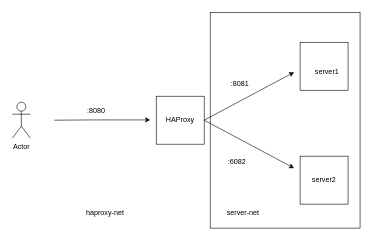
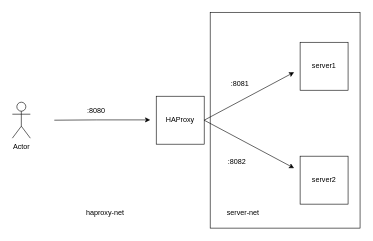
- <mxCell id="11" value="server1" style="text;html=1;strokeColor=none;fillColor=none;align=center;verticalAlign=middle;whiteSpace=wrap;rounded=0;" vertex="1" parent="1"><mxGeometry x="515" y="105" width="60" height="30" as="geometry" /></mxCell>
+ <mxCell id="11" value="server1" style="text;html=1;strokeColor=none;fillColor=none;align=center;verticalAlign=middle;whiteSpace=wrap;rounded=0;" vertex="1" parent="1"><mxGeometry x="510" y="95" width="60" height="30" as="geometry" /></mxCell>
- <mxCell id="14" value=":6082" style="text;html=1;strokeColor=none;fillColor=none;align=center;verticalAlign=middle;whiteSpace=wrap;rounded=0;" vertex="1" parent="1"><mxGeometry x="365" y="255" width="60" height="30" as="geometry" /></mxCell>
+ <mxCell id="14" value=":8082" style="text;html=1;strokeColor=none;fillColor=none;align=center;verticalAlign=middle;whiteSpace=wrap;rounded=0;" vertex="1" parent="1"><mxGeometry x="365" y="255" width="60" height="30" as="geometry" /></mxCell>
